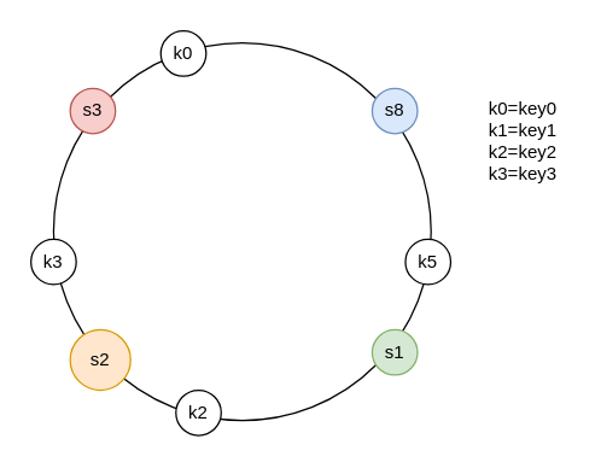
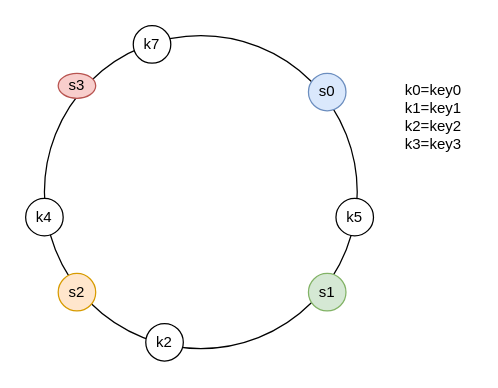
- <mxCell id="7" value="k0" style="ellipse;whiteSpace=wrap;html=1;" vertex="1" parent="1"><mxGeometry x="106" y="20" width="30" height="30" as="geometry" /></mxCell>
+ <mxCell id="7" value="k7" style="ellipse;whiteSpace=wrap;html=1;" vertex="1" parent="1"><mxGeometry x="106" y="20" width="30" height="30" as="geometry" /></mxCell>
- <mxCell id="5" value="s3" style="ellipse;whiteSpace=wrap;html=1;fillColor=#f8cecc;strokeColor=#b85450;" vertex="1" parent="1"><mxGeometry x="46" y="58" width="30" height="30" as="geometry" /></mxCell>
+ <mxCell id="5" value="s3" style="ellipse;whiteSpace=wrap;html=1;fillColor=#f8cecc;strokeColor=#b85450;" vertex="1" parent="1"><mxGeometry x="46" y="58" width="30" height="20" as="geometry" /></mxCell>
- <mxCell id="6" value="s8" style="ellipse;whiteSpace=wrap;html=1;fillColor=#dae8fc;strokeColor=#6c8ebf;" vertex="1" parent="1"><mxGeometry x="246" y="58" width="30" height="30" as="geometry" /></mxCell>
+ <mxCell id="6" value="s0" style="ellipse;whiteSpace=wrap;html=1;fillColor=#dae8fc;strokeColor=#6c8ebf;" vertex="1" parent="1"><mxGeometry x="246" y="58" width="30" height="30" as="geometry" /></mxCell>
- <mxCell id="10" value="k3" style="ellipse;whiteSpace=wrap;html=1;" vertex="1" parent="1"><mxGeometry x="20" y="158" width="30" height="30" as="geometry" /></mxCell>
+ <mxCell id="10" value="k4" style="ellipse;whiteSpace=wrap;html=1;" vertex="1" parent="1"><mxGeometry x="20" y="158" width="30" height="30" as="geometry" /></mxCell>
- <mxCell id="4" value="s2" style="ellipse;whiteSpace=wrap;html=1;fillColor=#ffe6cc;strokeColor=#d79b00;" vertex="1" parent="1"><mxGeometry x="46" y="218" width="40" height="40" as="geometry" /></mxCell>
+ <mxCell id="4" value="s2" style="ellipse;whiteSpace=wrap;html=1;fillColor=#ffe6cc;strokeColor=#d79b00;" vertex="1" parent="1"><mxGeometry x="46" y="218" width="30" height="30" as="geometry" /></mxCell>
